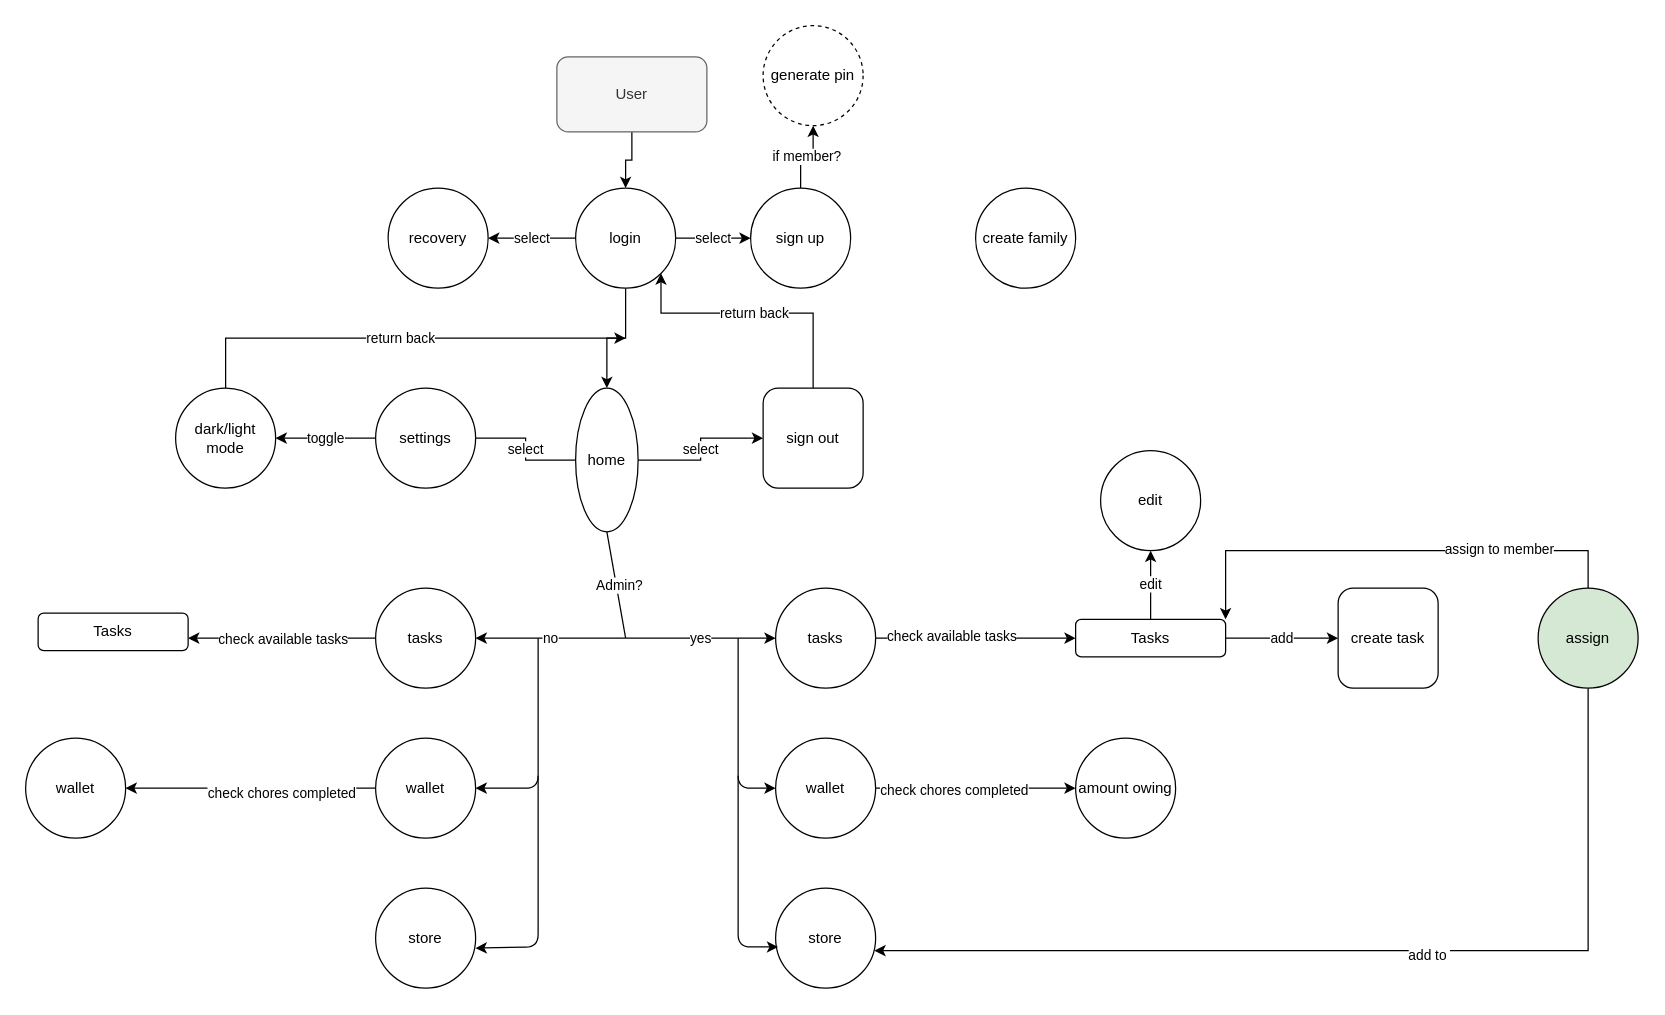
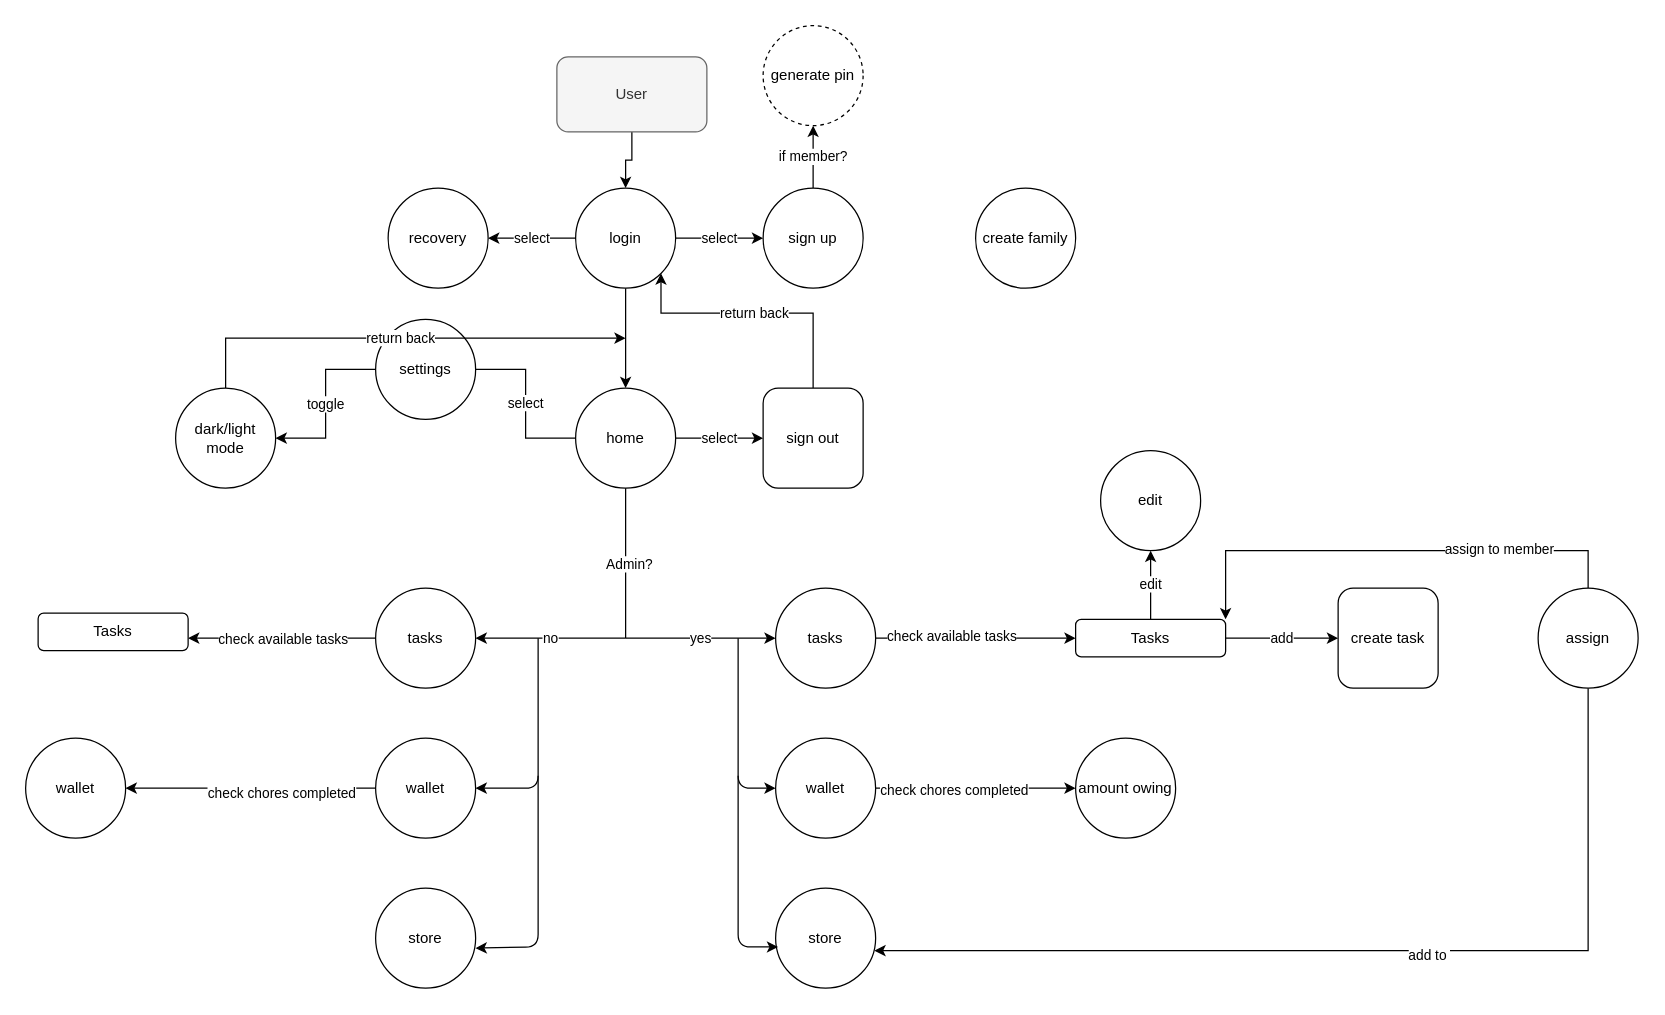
- <mxCell id="9" value="sign up" style="ellipse;whiteSpace=wrap;html=1;aspect=fixed;" vertex="1" parent="1"><mxGeometry x="600" y="150" width="80" height="80" as="geometry" /></mxCell>
+ <mxCell id="9" value="sign up" style="ellipse;whiteSpace=wrap;html=1;aspect=fixed;" vertex="1" parent="1"><mxGeometry x="610" y="150" width="80" height="80" as="geometry" /></mxCell>
- <mxCell id="21" value="settings" style="ellipse;whiteSpace=wrap;html=1;aspect=fixed;" vertex="1" parent="1"><mxGeometry x="300" y="310" width="80" height="80" as="geometry" /></mxCell>
+ <mxCell id="21" value="settings" style="ellipse;whiteSpace=wrap;html=1;aspect=fixed;" vertex="1" parent="1"><mxGeometry x="300" y="255" width="80" height="80" as="geometry" /></mxCell>
- <mxCell id="13" value="home" style="ellipse;whiteSpace=wrap;html=1;aspect=fixed;" vertex="1" parent="1"><mxGeometry x="460" y="310" width="50" height="115" as="geometry" /></mxCell>
+ <mxCell id="13" value="home" style="ellipse;whiteSpace=wrap;html=1;aspect=fixed;" vertex="1" parent="1"><mxGeometry x="460" y="310" width="80" height="80" as="geometry" /></mxCell>
- <mxCell id="52" value="assign" style="ellipse;whiteSpace=wrap;html=1;aspect=fixed;fillColor=#d5e8d4;" vertex="1" parent="1"><mxGeometry x="1230" y="470" width="80" height="80" as="geometry" /></mxCell>
+ <mxCell id="52" value="assign" style="ellipse;whiteSpace=wrap;html=1;aspect=fixed;" vertex="1" parent="1"><mxGeometry x="1230" y="470" width="80" height="80" as="geometry" /></mxCell>
